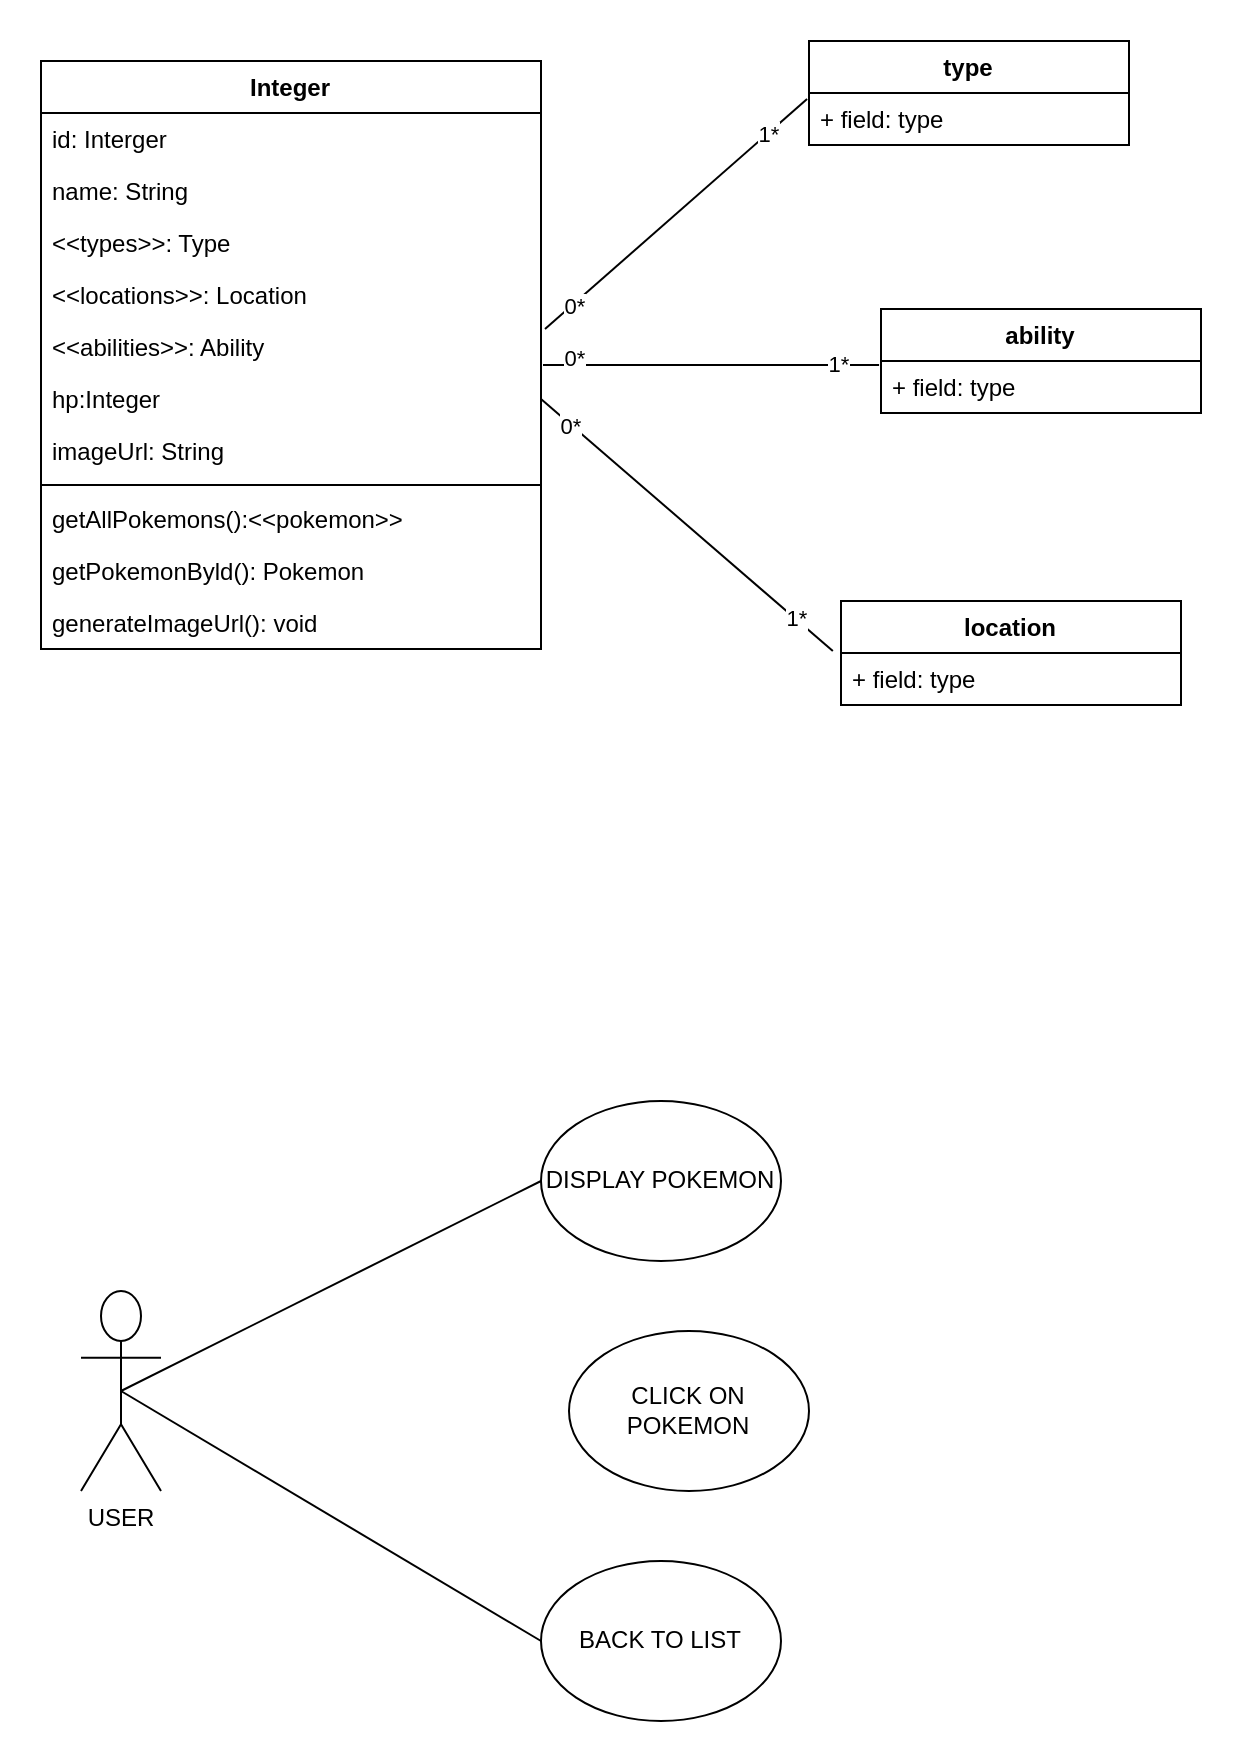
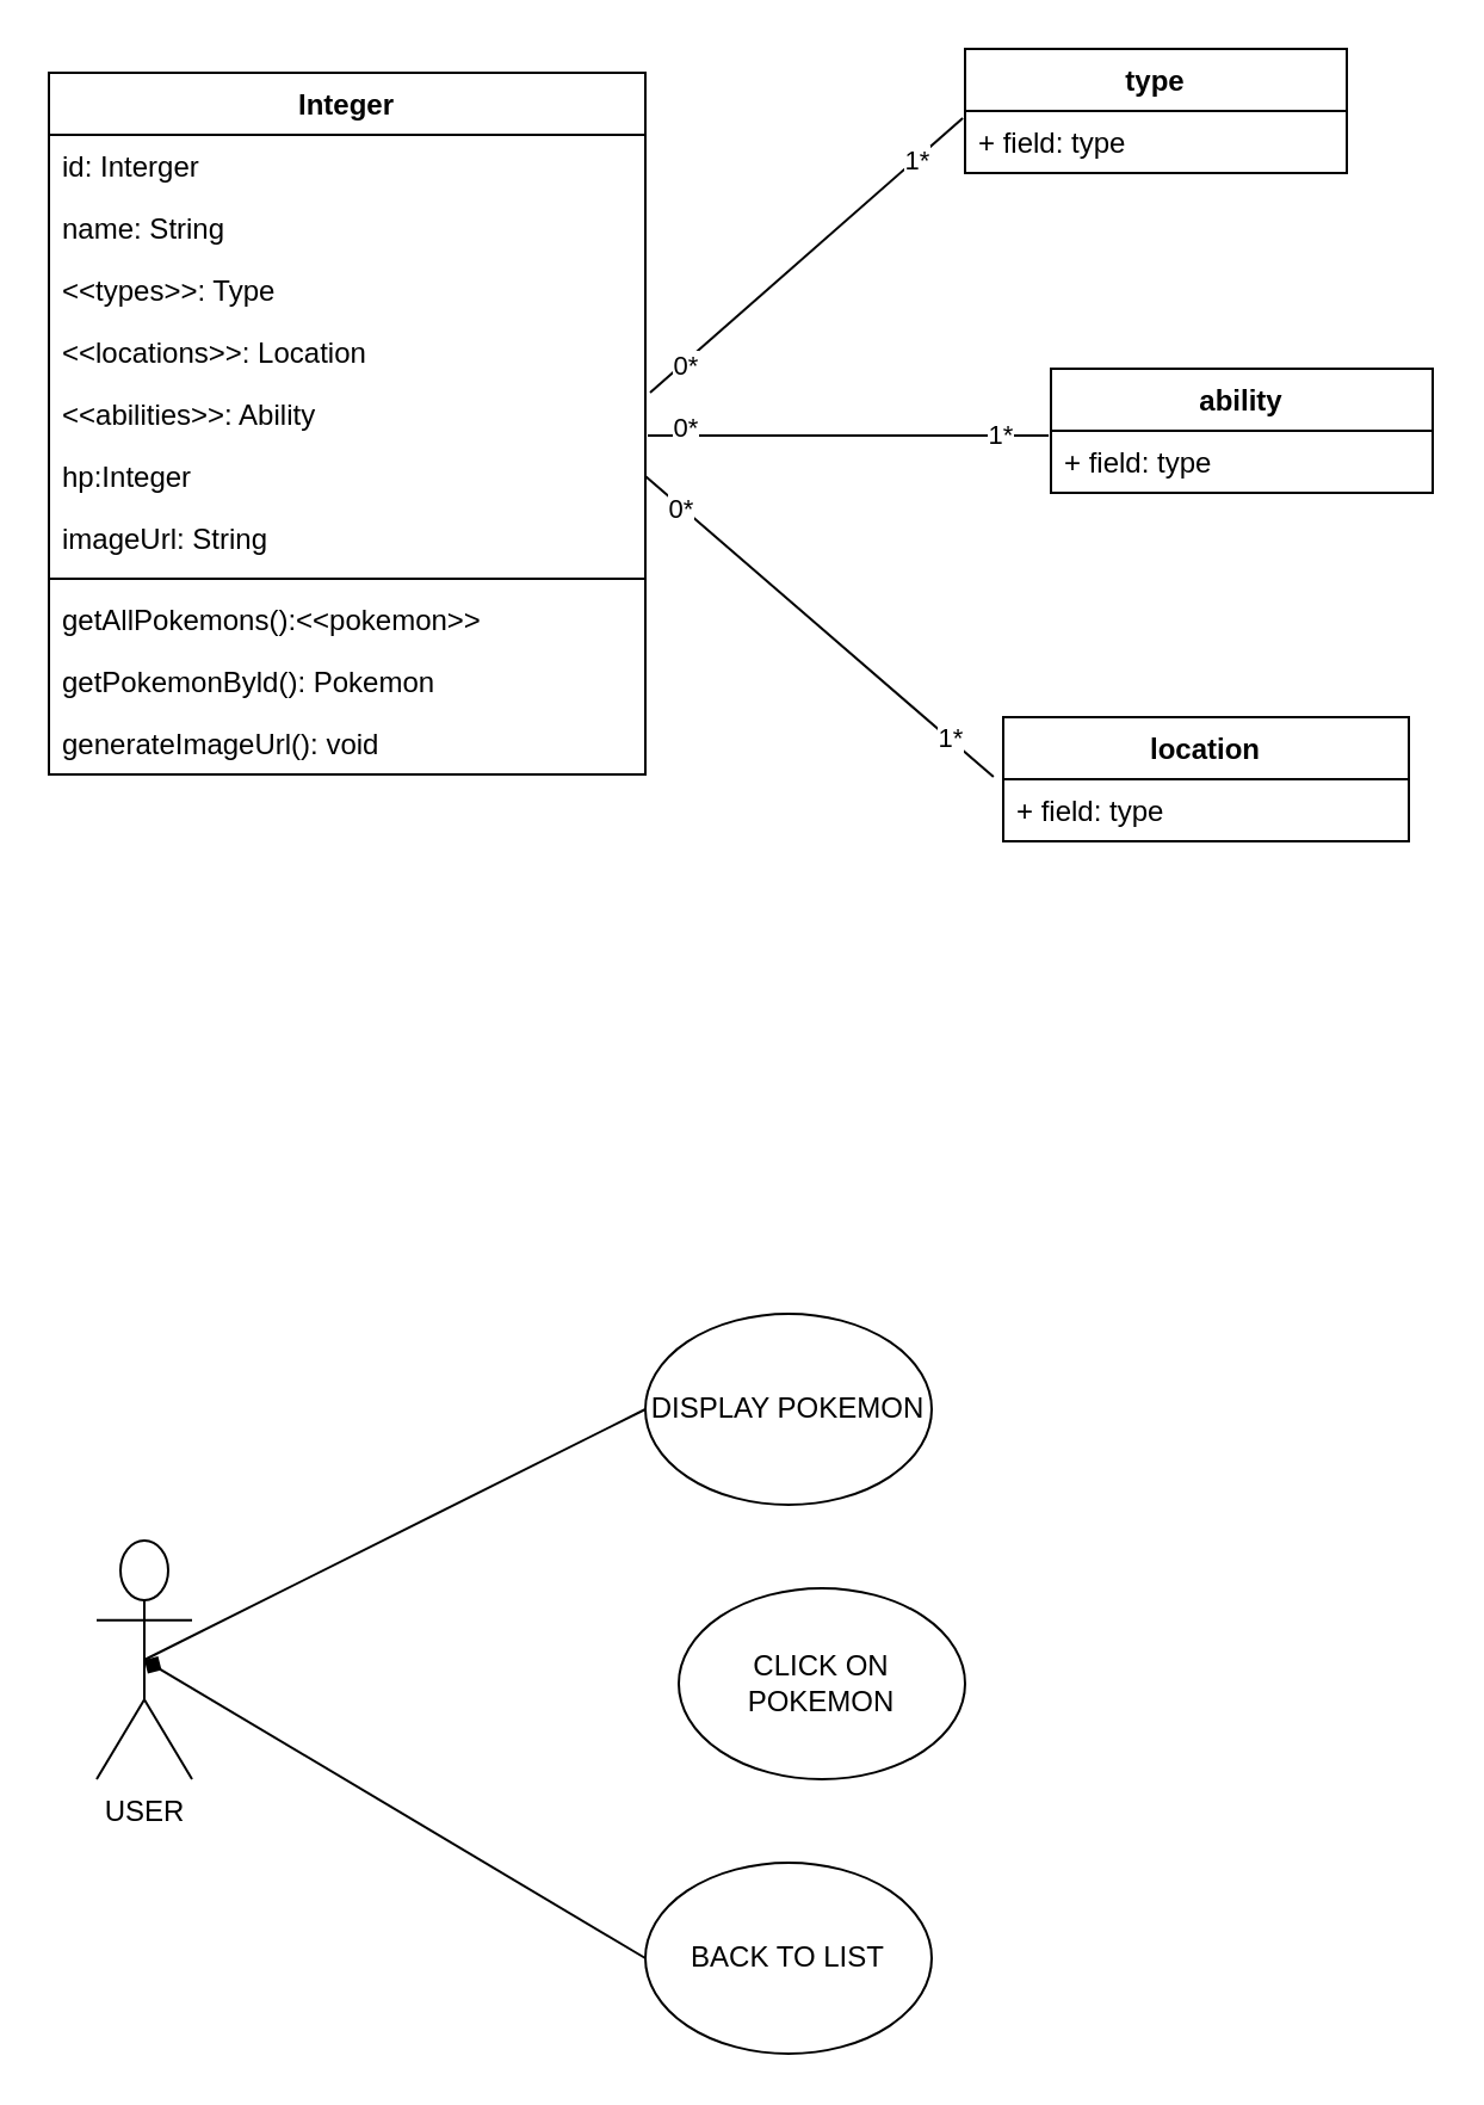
- <mxCell id="25" value="" style="endArrow=none;html=1;rounded=0;exitX=0;exitY=0.5;exitDx=0;exitDy=0;entryX=0.5;entryY=0.5;entryDx=0;entryDy=0;entryPerimeter=0;" edge="1" parent="1" source="22" target="20"><mxGeometry width="50" height="50" relative="1" as="geometry"><mxPoint x="290" y="930" as="sourcePoint" /><mxPoint x="340" y="880" as="targetPoint" /></mxGeometry></mxCell>
+ <mxCell id="25" value="" style="endArrow=diamond;html=1;rounded=0;exitX=0;exitY=0.5;exitDx=0;exitDy=0;entryX=0.5;entryY=0.5;entryDx=0;entryDy=0;entryPerimeter=0;" edge="1" parent="1" source="22" target="20"><mxGeometry width="50" height="50" relative="1" as="geometry"><mxPoint x="290" y="930" as="sourcePoint" /><mxPoint x="340" y="880" as="targetPoint" /></mxGeometry></mxCell>
